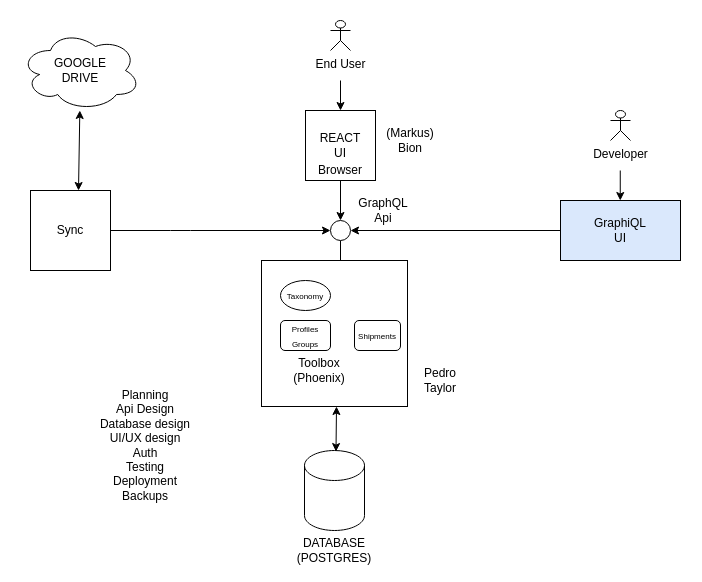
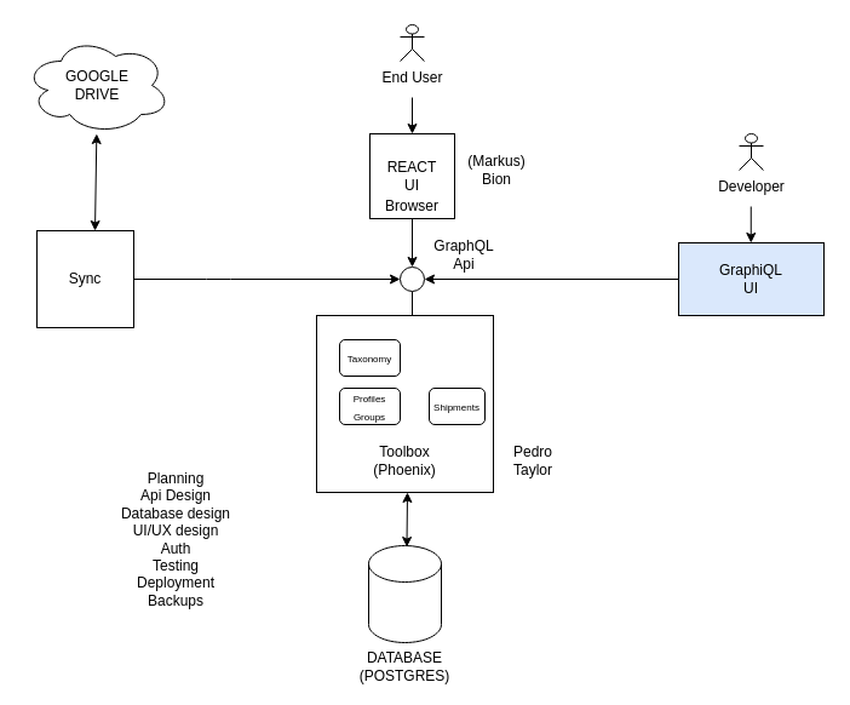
- <mxCell id="28" value="&lt;font style=&quot;font-size: 8px&quot;&gt;Taxonomy&lt;/font&gt;" style="ellipse;whiteSpace=wrap;html=1;" vertex="1" parent="1"><mxGeometry x="280" y="280" width="50" height="30" as="geometry" /></mxCell>
+ <mxCell id="28" value="&lt;font style=&quot;font-size: 8px&quot;&gt;Taxonomy&lt;/font&gt;" style="rounded=1;whiteSpace=wrap;html=1;" vertex="1" parent="1"><mxGeometry x="280" y="280" width="50" height="30" as="geometry" /></mxCell>
- <mxCell id="6" value="Toolbox&lt;br&gt;(Phoenix)&lt;br&gt;" style="text;html=1;strokeColor=none;fillColor=none;align=center;verticalAlign=middle;whiteSpace=wrap;rounded=0;" vertex="1" parent="1"><mxGeometry x="299" y="360" width="40" height="20" as="geometry" /></mxCell>
+ <mxCell id="6" value="Toolbox&lt;br&gt;(Phoenix)&lt;br&gt;" style="text;html=1;strokeColor=none;fillColor=none;align=center;verticalAlign=middle;whiteSpace=wrap;rounded=0;" vertex="1" parent="1"><mxGeometry x="314" y="370" width="40" height="20" as="geometry" /></mxCell>
